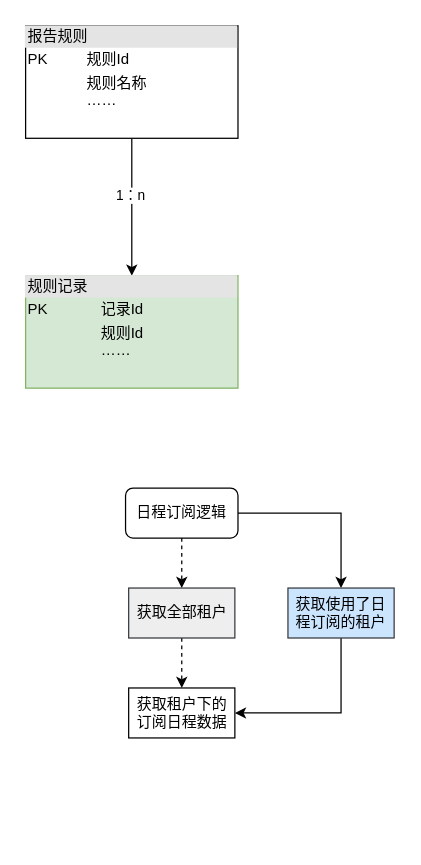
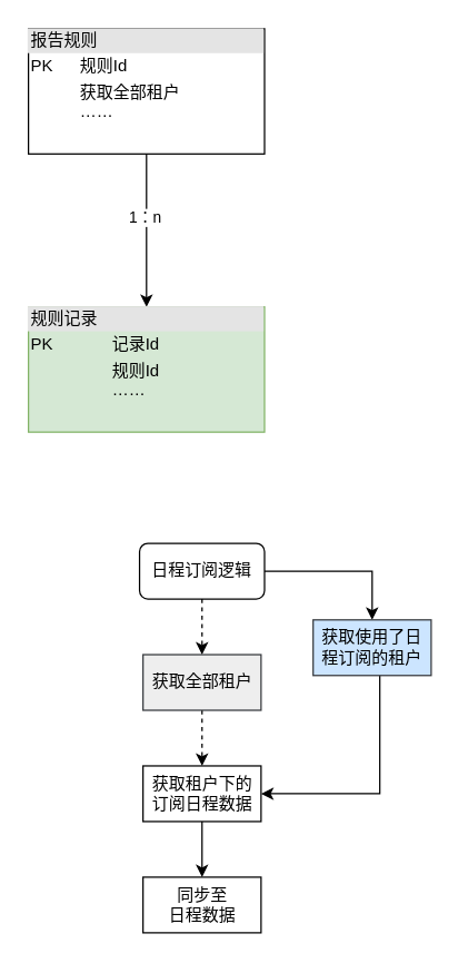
- <mxCell id="4" value="&lt;div style=&quot;box-sizing:border-box;width:100%;background:#e4e4e4;padding:2px;&quot;&gt;报告规则&lt;/div&gt;&lt;table style=&quot;width:100%;font-size:1em;&quot; cellpadding=&quot;2&quot; cellspacing=&quot;0&quot;&gt;&lt;tbody&gt;&lt;tr&gt;&lt;td&gt;PK&lt;/td&gt;&lt;td&gt;规则Id&lt;/td&gt;&lt;/tr&gt;&lt;tr&gt;&lt;td&gt;&lt;br&gt;&lt;/td&gt;&lt;td&gt;规则名称&lt;br&gt;……&lt;/td&gt;&lt;/tr&gt;&lt;tr&gt;&lt;td&gt;&lt;/td&gt;&lt;td&gt;&lt;br&gt;&lt;/td&gt;&lt;/tr&gt;&lt;/tbody&gt;&lt;/table&gt;" style="verticalAlign=top;align=left;overflow=fill;html=1;whiteSpace=wrap;" parent="1" vertex="1"><mxGeometry x="20" y="20" width="170" height="90" as="geometry" /></mxCell>
+ <mxCell id="4" value="&lt;div style=&quot;box-sizing:border-box;width:100%;background:#e4e4e4;padding:2px;&quot;&gt;报告规则&lt;/div&gt;&lt;table style=&quot;width:100%;font-size:1em;&quot; cellpadding=&quot;2&quot; cellspacing=&quot;0&quot;&gt;&lt;tbody&gt;&lt;tr&gt;&lt;td&gt;PK&lt;/td&gt;&lt;td&gt;规则Id&lt;/td&gt;&lt;/tr&gt;&lt;tr&gt;&lt;td&gt;&lt;br&gt;&lt;/td&gt;&lt;td&gt;获取全部租户&lt;br&gt;……&lt;/td&gt;&lt;/tr&gt;&lt;tr&gt;&lt;td&gt;&lt;/td&gt;&lt;td&gt;&lt;br&gt;&lt;/td&gt;&lt;/tr&gt;&lt;/tbody&gt;&lt;/table&gt;" style="verticalAlign=top;align=left;overflow=fill;html=1;whiteSpace=wrap;" parent="1" vertex="1"><mxGeometry x="20" y="20" width="170" height="90" as="geometry" /></mxCell>
- <mxCell id="15" value="获取使用了日程订阅的租户" style="rounded=0;whiteSpace=wrap;html=1;fillColor=#cce5ff;strokeColor=#36393d;" vertex="1" parent="1"><mxGeometry x="230" y="470" width="85" height="40" as="geometry" /></mxCell>
+ <mxCell id="15" value="获取使用了日程订阅的租户" style="rounded=0;whiteSpace=wrap;html=1;fillColor=#cce5ff;strokeColor=#36393d;" vertex="1" parent="1"><mxGeometry x="225" y="445" width="85" height="40" as="geometry" /></mxCell>
+ <mxCell id="11" value="" style="edgeStyle=orthogonalEdgeStyle;rounded=0;orthogonalLoop=1;jettySize=auto;html=1;" edge="1" parent="1" source="12" target="13"><mxGeometry relative="1" as="geometry" /></mxCell>
+ <mxCell id="13" value="同步至&lt;br&gt;日程数据" style="rounded=0;whiteSpace=wrap;html=1;" vertex="1" parent="1"><mxGeometry x="102.5" y="630" width="85" height="40" as="geometry" /></mxCell>
